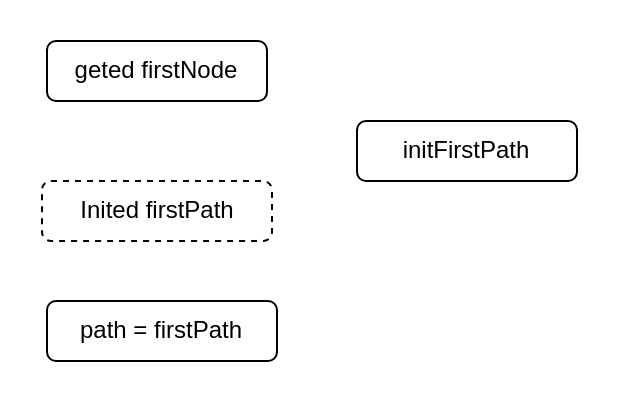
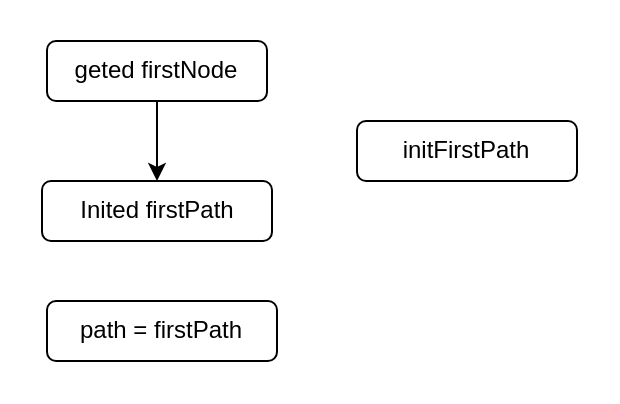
+ <mxCell id="2" style="edgeStyle=none;html=1;entryX=0.5;entryY=0;entryDx=0;entryDy=0;" edge="1" parent="1" source="3" target="4"><mxGeometry relative="1" as="geometry" /></mxCell>
- <mxCell id="4" value="Inited firstPath" style="rounded=1;whiteSpace=wrap;html=1;dashed=1;" vertex="1" parent="1"><mxGeometry x="20.5" y="90" width="115" height="30" as="geometry" /></mxCell>
+ <mxCell id="4" value="Inited firstPath" style="rounded=1;whiteSpace=wrap;html=1;" vertex="1" parent="1"><mxGeometry x="20.5" y="90" width="115" height="30" as="geometry" /></mxCell>
